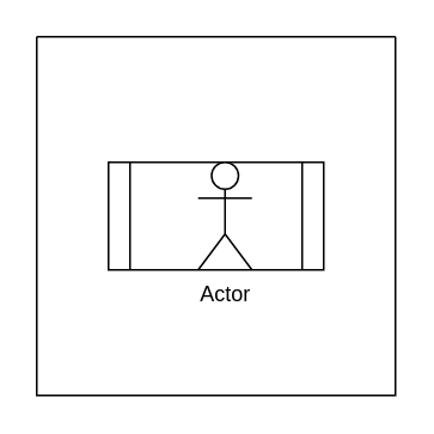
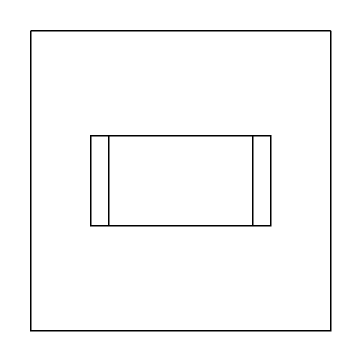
- <mxCell id="3" value="Actor" style="shape=umlActor;verticalLabelPosition=bottom;verticalAlign=top;html=1;outlineConnect=0;" vertex="1" parent="1"><mxGeometry x="110" y="90" width="30" height="60" as="geometry" /></mxCell>
